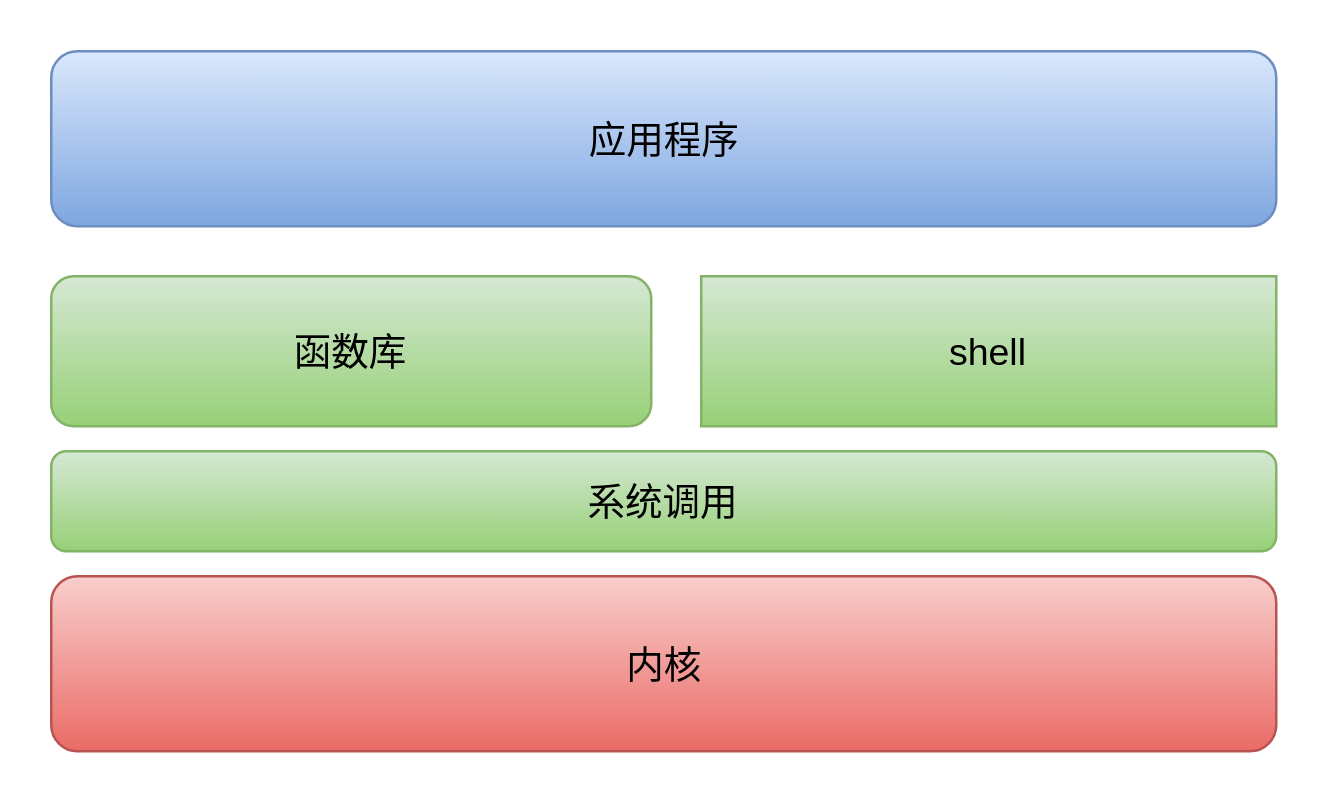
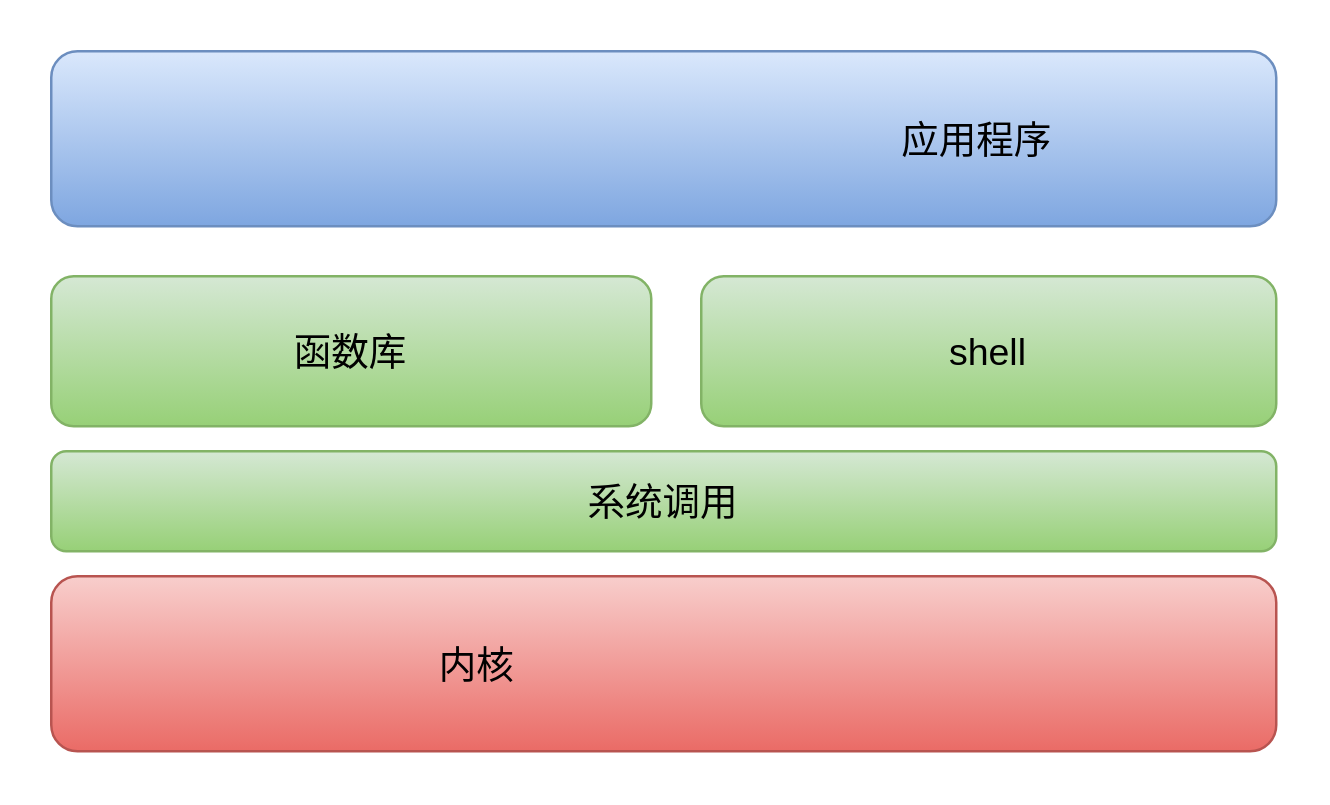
- <mxCell id="3" value="&lt;font style=&quot;font-size: 15px&quot;&gt;应用程序&lt;/font&gt;" style="text;html=1;strokeColor=none;fillColor=none;align=center;verticalAlign=middle;whiteSpace=wrap;rounded=1;" vertex="1" parent="1"><mxGeometry x="227.5" y="42.5" width="75" height="25" as="geometry" /></mxCell>
+ <mxCell id="3" value="&lt;font style=&quot;font-size: 15px&quot;&gt;应用程序&lt;/font&gt;" style="text;html=1;strokeColor=none;fillColor=none;align=center;verticalAlign=middle;whiteSpace=wrap;rounded=1;" vertex="1" parent="1"><mxGeometry x="352.5" y="42.5" width="75" height="25" as="geometry" /></mxCell>
- <mxCell id="7" value="&lt;span style=&quot;font-size: 15px&quot;&gt;shell&lt;/span&gt;" style="whiteSpace=wrap;html=1;gradientColor=#97d077;fillColor=#d5e8d4;strokeColor=#82b366;rounded=0;" vertex="1" parent="1"><mxGeometry x="280" y="110" width="230" height="60" as="geometry" /></mxCell>
+ <mxCell id="7" value="&lt;span style=&quot;font-size: 15px&quot;&gt;shell&lt;/span&gt;" style="whiteSpace=wrap;html=1;gradientColor=#97d077;fillColor=#d5e8d4;strokeColor=#82b366;rounded=1;" vertex="1" parent="1"><mxGeometry x="280" y="110" width="230" height="60" as="geometry" /></mxCell>
- <mxCell id="5" value="&lt;font style=&quot;font-size: 15px&quot;&gt;内核&lt;/font&gt;" style="text;html=1;strokeColor=none;fillColor=none;align=center;verticalAlign=middle;whiteSpace=wrap;rounded=1;" vertex="1" parent="1"><mxGeometry x="227.5" y="252.5" width="75" height="25" as="geometry" /></mxCell>
+ <mxCell id="5" value="&lt;font style=&quot;font-size: 15px&quot;&gt;内核&lt;/font&gt;" style="text;html=1;strokeColor=none;fillColor=none;align=center;verticalAlign=middle;whiteSpace=wrap;rounded=1;" vertex="1" parent="1"><mxGeometry x="152.5" y="252.5" width="75" height="25" as="geometry" /></mxCell>
